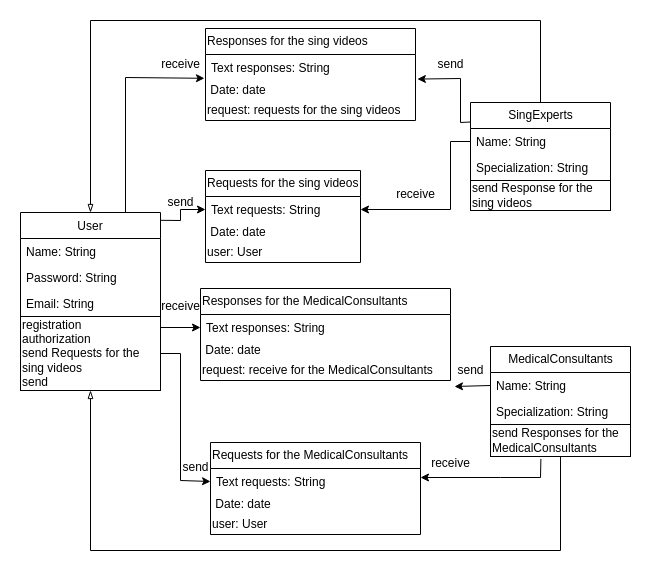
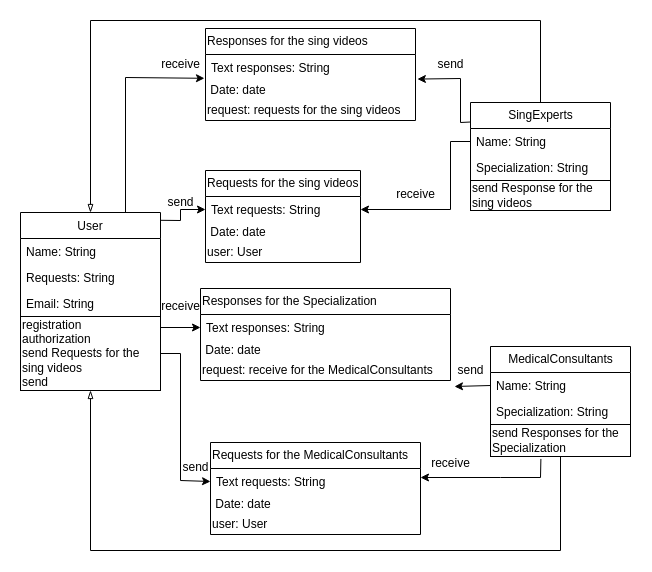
- <mxCell id="5" value="Password: String" style="text;strokeColor=none;fillColor=none;align=left;verticalAlign=top;spacingLeft=4;spacingRight=4;overflow=hidden;rotatable=0;points=[[0,0.5],[1,0.5]];portConstraint=eastwest;" parent="2" vertex="1"><mxGeometry y="52" width="140" height="26" as="geometry" /></mxCell>
+ <mxCell id="5" value="Requests: String" style="text;strokeColor=none;fillColor=none;align=left;verticalAlign=top;spacingLeft=4;spacingRight=4;overflow=hidden;rotatable=0;points=[[0,0.5],[1,0.5]];portConstraint=eastwest;" parent="2" vertex="1"><mxGeometry y="52" width="140" height="26" as="geometry" /></mxCell>
- <mxCell id="39" value="Responses for the MedicalConsultants" style="swimlane;fontStyle=0;childLayout=stackLayout;horizontal=1;startSize=26;fillColor=none;horizontalStack=0;resizeParent=1;resizeParentMax=0;resizeLast=0;collapsible=1;marginBottom=0;html=1;align=left;" parent="1" vertex="1"><mxGeometry x="200" y="288" width="250" height="92" as="geometry" /></mxCell>
+ <mxCell id="39" value="Responses for the Specialization" style="swimlane;fontStyle=0;childLayout=stackLayout;horizontal=1;startSize=26;fillColor=none;horizontalStack=0;resizeParent=1;resizeParentMax=0;resizeLast=0;collapsible=1;marginBottom=0;html=1;align=left;" parent="1" vertex="1"><mxGeometry x="200" y="288" width="250" height="92" as="geometry" /></mxCell>
- <mxCell id="32" value="send&amp;nbsp;&lt;span&gt;Responses for the MedicalConsultants&lt;/span&gt;&lt;span&gt;&lt;br&gt;&lt;/span&gt;" style="rounded=0;whiteSpace=wrap;html=1;fillColor=none;align=left;" parent="1" vertex="1"><mxGeometry x="490" y="424" width="140" height="32" as="geometry" /></mxCell>
+ <mxCell id="32" value="send&amp;nbsp;&lt;span&gt;Responses for the Specialization&lt;/span&gt;&lt;span&gt;&lt;br&gt;&lt;/span&gt;" style="rounded=0;whiteSpace=wrap;html=1;fillColor=none;align=left;" parent="1" vertex="1"><mxGeometry x="490" y="424" width="140" height="32" as="geometry" /></mxCell>
